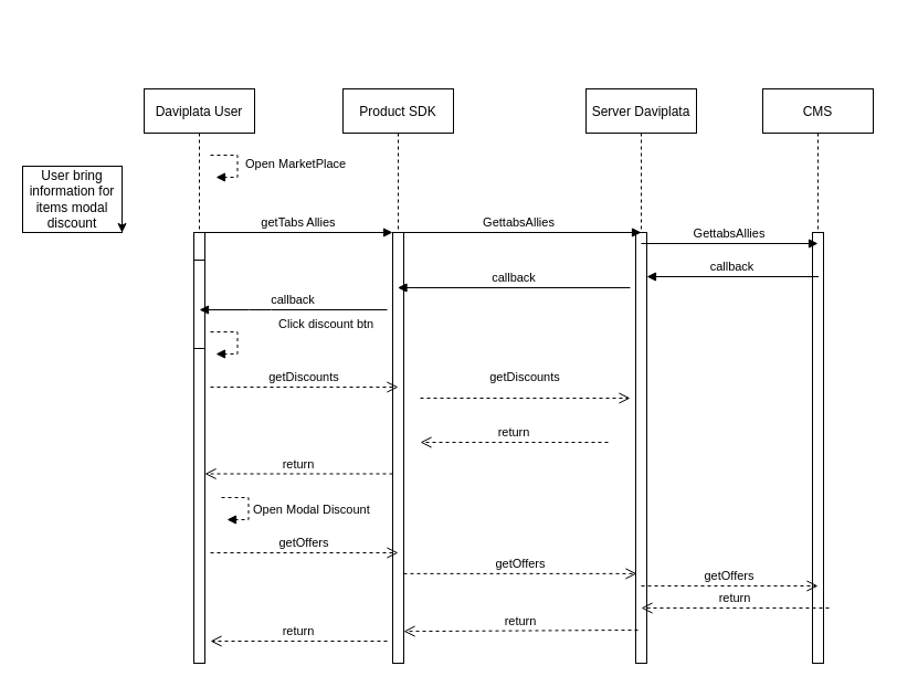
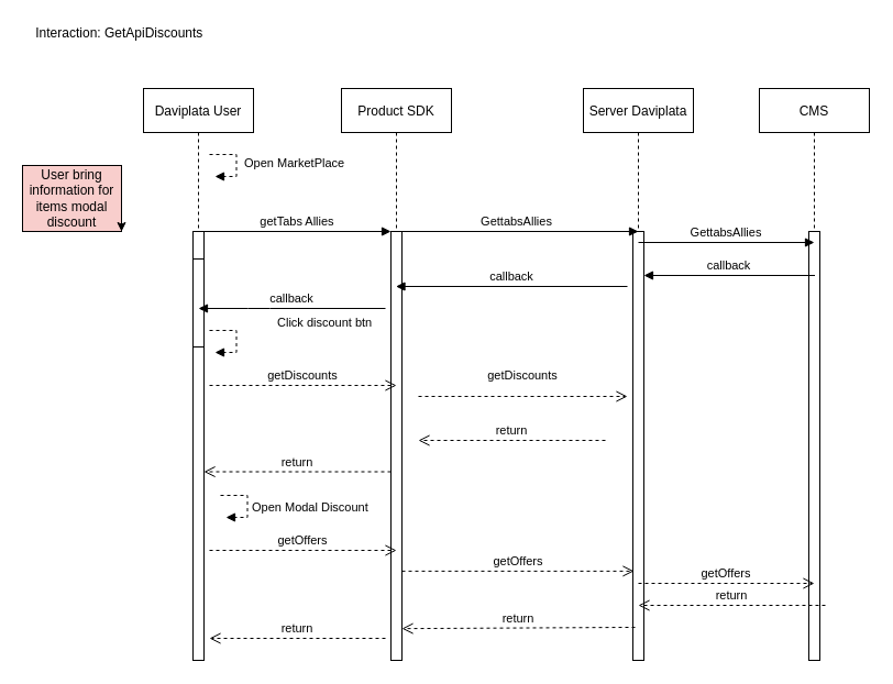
+ <mxCell id="26" value="Interaction: GetApiDiscounts&amp;nbsp;" style="text;html=1;strokeColor=none;fillColor=none;align=center;verticalAlign=middle;whiteSpace=wrap;rounded=0;" parent="1" vertex="1"><mxGeometry x="20" y="20" width="180" height="20" as="geometry" /></mxCell>
- <mxCell id="11" value="User bring information for items modal discount" style="rounded=0;whiteSpace=wrap;html=1;" parent="1" vertex="1"><mxGeometry x="20" y="150" width="90" height="60" as="geometry" /></mxCell>
+ <mxCell id="11" value="User bring information for items modal discount" style="rounded=0;whiteSpace=wrap;html=1;fillColor=#f8cecc;" parent="1" vertex="1"><mxGeometry x="20" y="150" width="90" height="60" as="geometry" /></mxCell>
